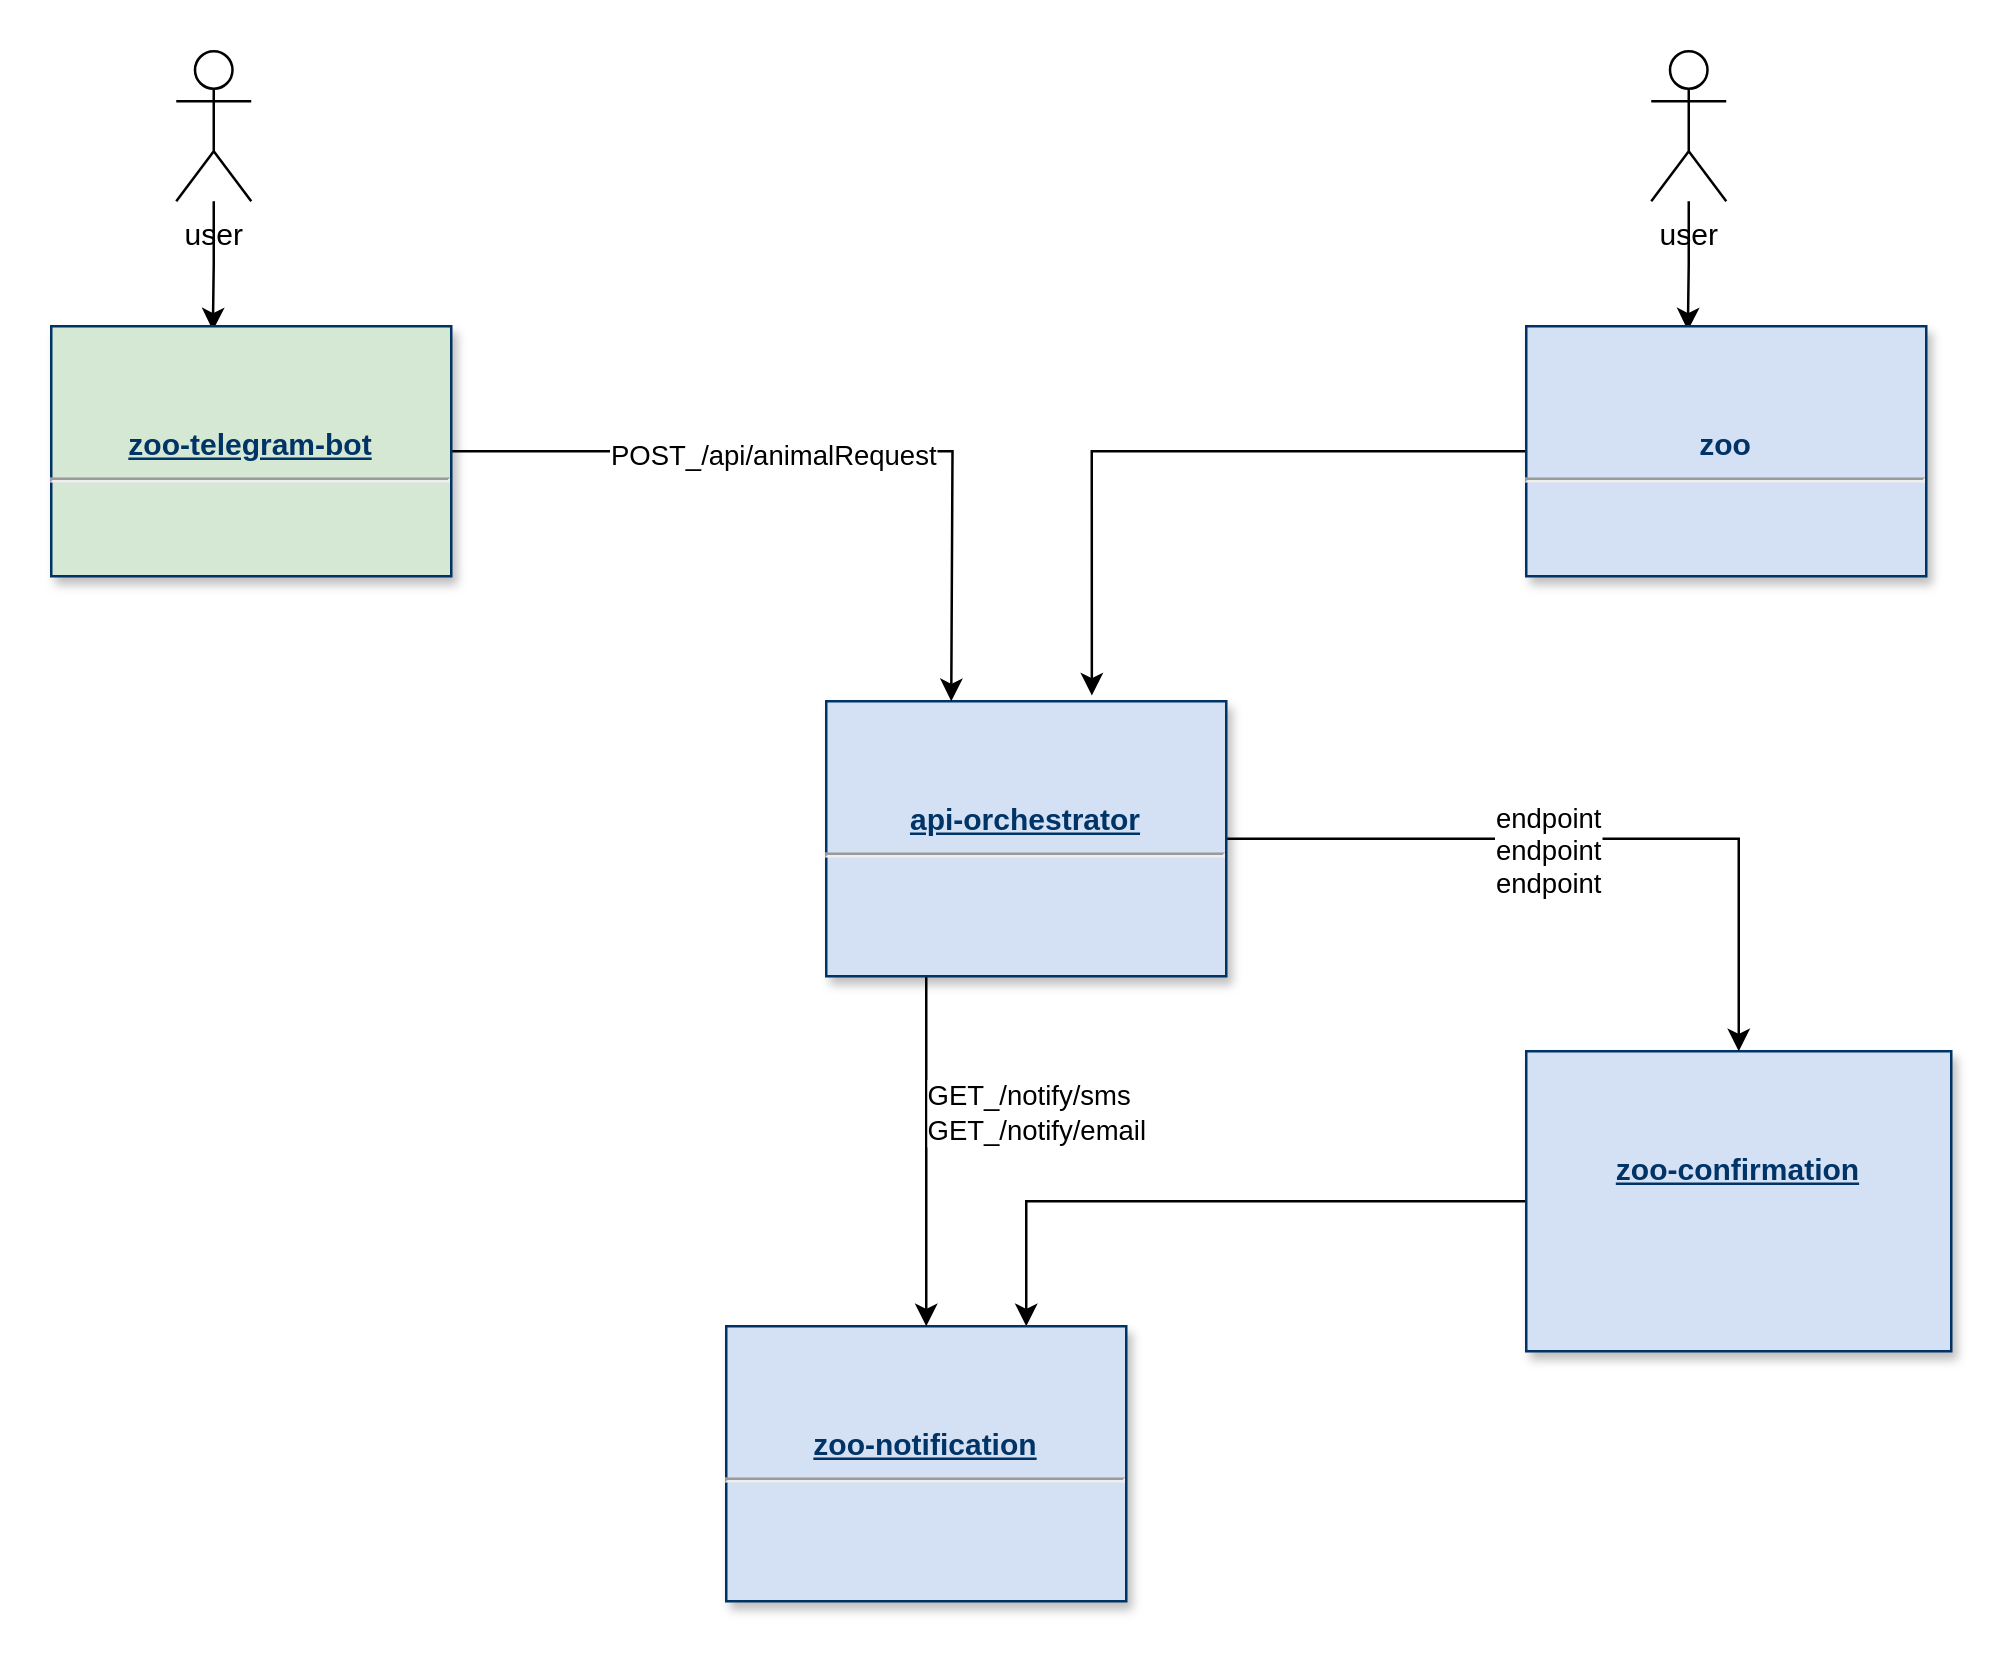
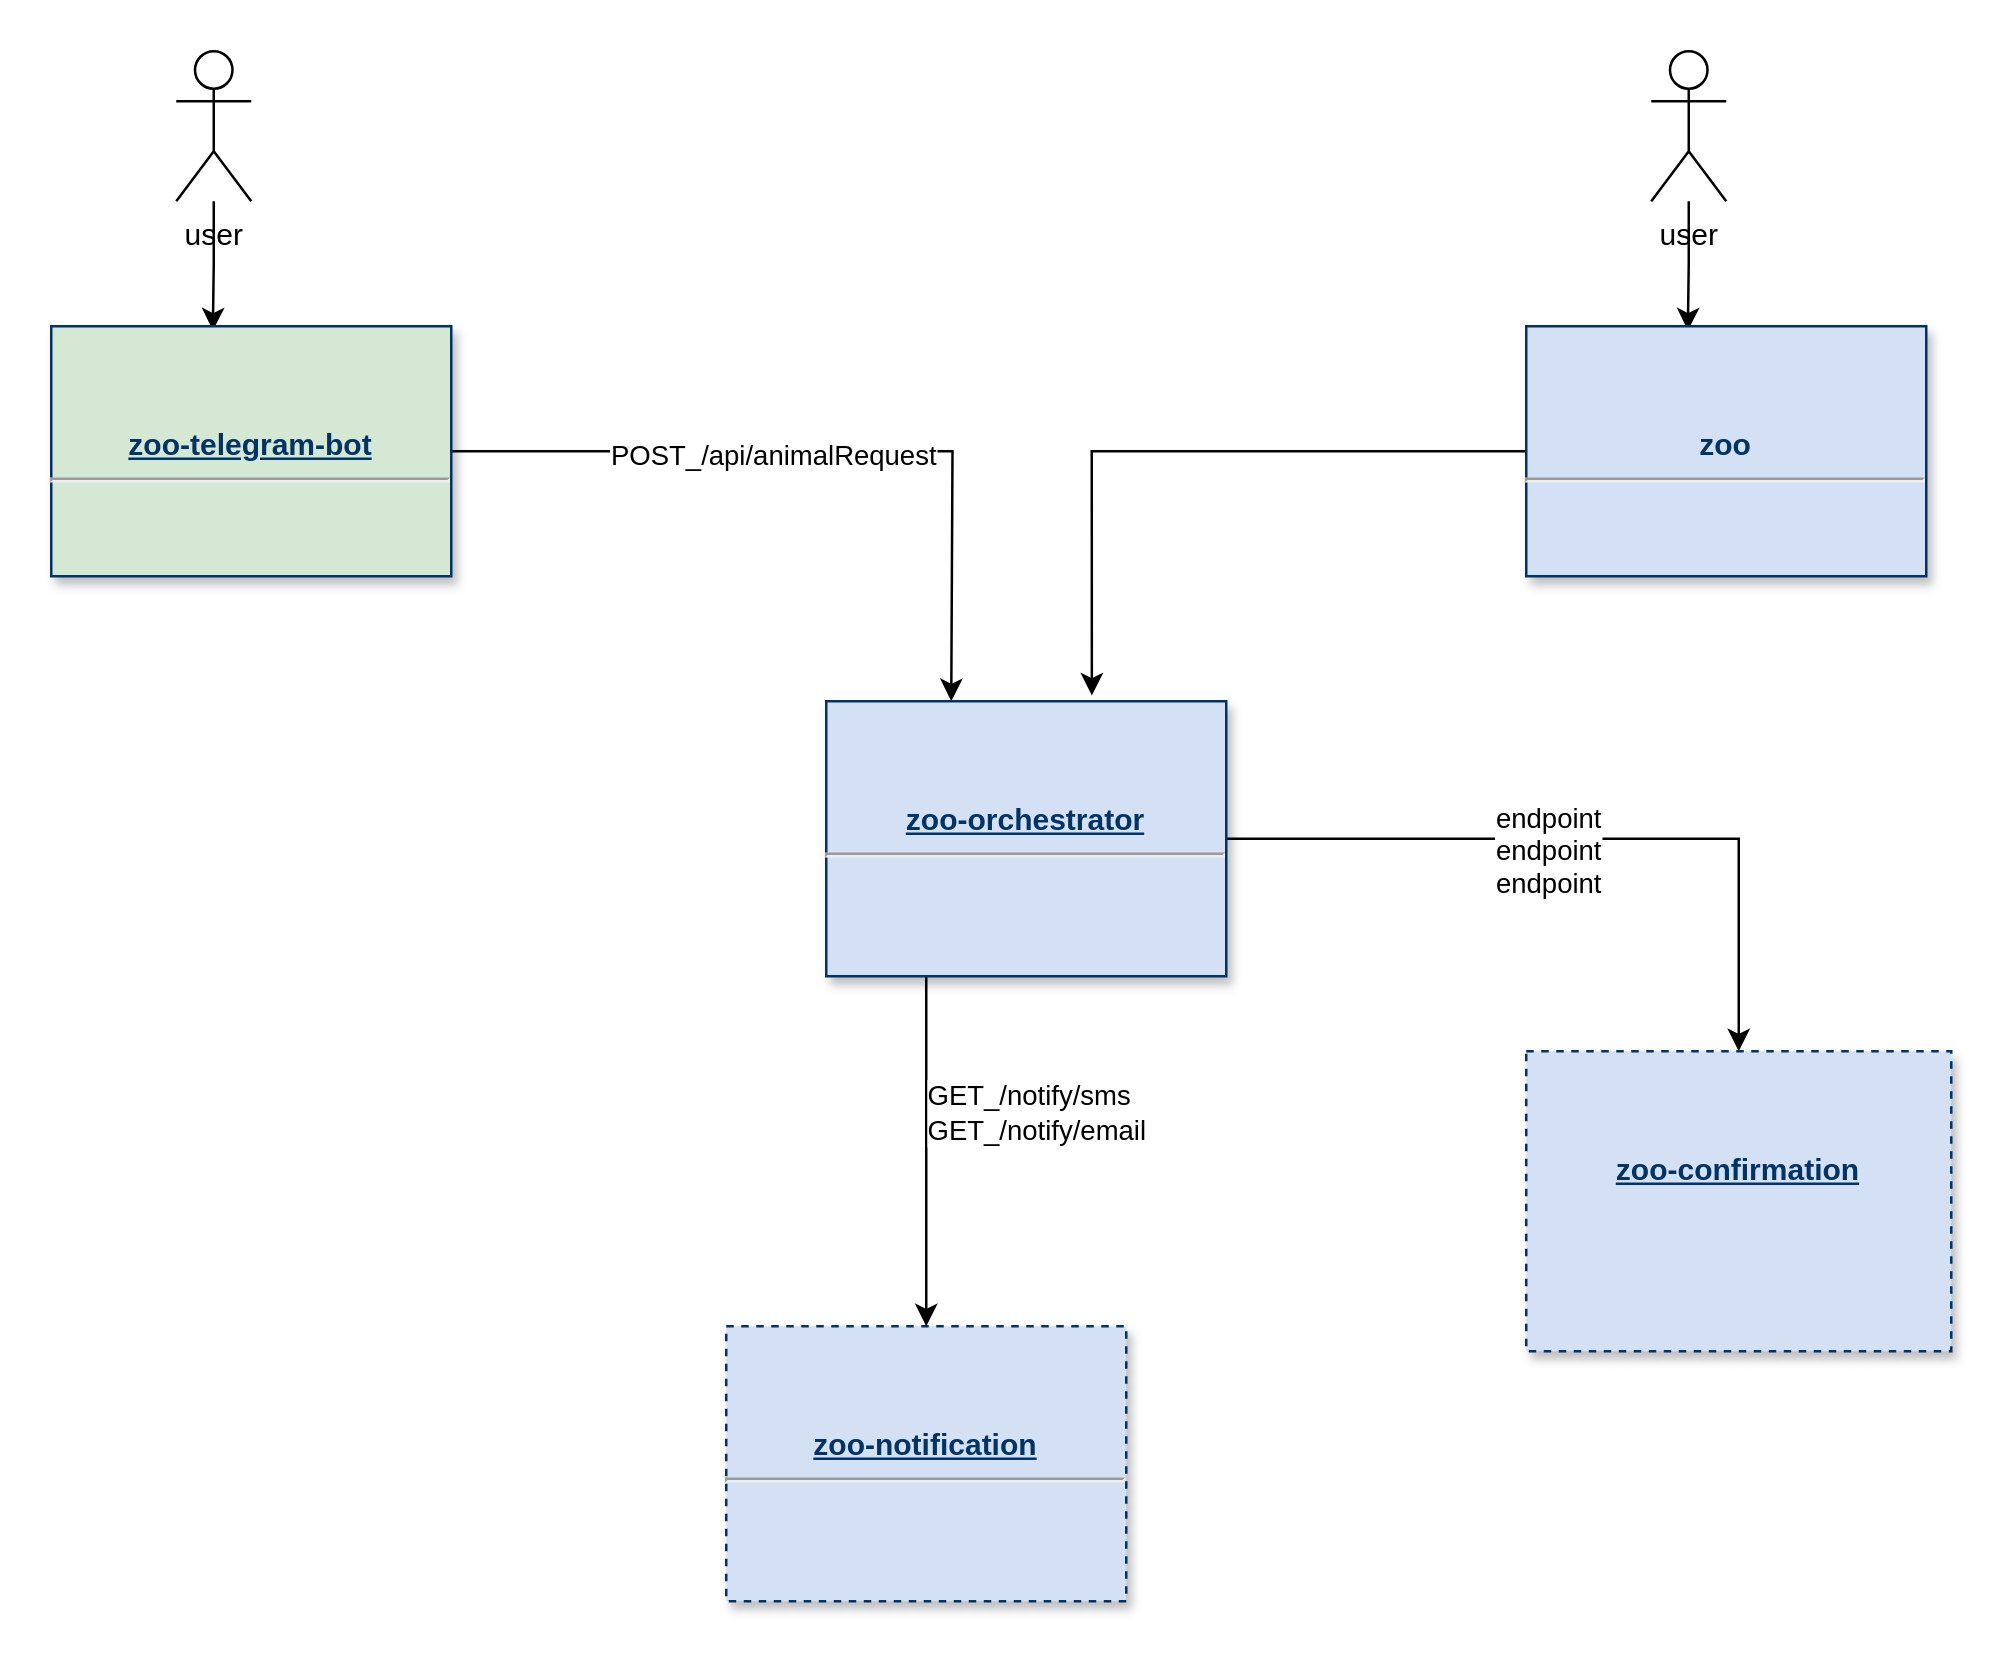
- <mxCell id="9" value="&lt;p style=&quot;margin: 0px ; margin-top: 4px ; text-align: center ; text-decoration: underline&quot;&gt;&lt;strong&gt;&lt;br&gt;&lt;/strong&gt;&lt;/p&gt;&lt;p style=&quot;margin: 0px ; margin-top: 4px ; text-align: center ; text-decoration: underline&quot;&gt;&lt;strong&gt;&lt;br&gt;&lt;/strong&gt;&lt;/p&gt;&lt;p style=&quot;margin: 0px ; margin-top: 4px ; text-align: center ; text-decoration: underline&quot;&gt;&lt;strong&gt;api-orchestrator&lt;/strong&gt;&lt;/p&gt;&lt;hr&gt;&lt;p style=&quot;margin: 0px ; margin-left: 8px&quot;&gt;&lt;br&gt;&lt;/p&gt;" style="verticalAlign=top;align=left;overflow=fill;fontSize=12;fontFamily=Helvetica;html=1;strokeColor=#003366;shadow=1;fillColor=#D4E1F5;fontColor=#003366" parent="1" vertex="1"><mxGeometry x="330" y="280" width="160" height="110" as="geometry" /></mxCell>
+ <mxCell id="9" value="&lt;p style=&quot;margin: 0px ; margin-top: 4px ; text-align: center ; text-decoration: underline&quot;&gt;&lt;strong&gt;&lt;br&gt;&lt;/strong&gt;&lt;/p&gt;&lt;p style=&quot;margin: 0px ; margin-top: 4px ; text-align: center ; text-decoration: underline&quot;&gt;&lt;strong&gt;&lt;br&gt;&lt;/strong&gt;&lt;/p&gt;&lt;p style=&quot;margin: 0px ; margin-top: 4px ; text-align: center ; text-decoration: underline&quot;&gt;&lt;strong&gt;zoo-orchestrator&lt;/strong&gt;&lt;/p&gt;&lt;hr&gt;&lt;p style=&quot;margin: 0px ; margin-left: 8px&quot;&gt;&lt;br&gt;&lt;/p&gt;" style="verticalAlign=top;align=left;overflow=fill;fontSize=12;fontFamily=Helvetica;html=1;strokeColor=#003366;shadow=1;fillColor=#D4E1F5;fontColor=#003366" parent="1" vertex="1"><mxGeometry x="330" y="280" width="160" height="110" as="geometry" /></mxCell>
- <mxCell id="2" style="edgeStyle=orthogonalEdgeStyle;rounded=0;orthogonalLoop=1;jettySize=auto;html=1;entryX=0.75;entryY=0;entryDx=0;entryDy=0;strokeColor=#000000;" parent="1" source="3" target="4" edge="1"><mxGeometry relative="1" as="geometry" /></mxCell>
- <mxCell id="3" value="&lt;p style=&quot;margin: 0px ; margin-top: 4px ; text-align: center ; text-decoration: underline&quot;&gt;&lt;b&gt;&lt;br&gt;&lt;/b&gt;&lt;/p&gt;&lt;p style=&quot;margin: 0px ; margin-top: 4px ; text-align: center ; text-decoration: underline&quot;&gt;&lt;b&gt;&lt;br&gt;&lt;/b&gt;&lt;/p&gt;&lt;p style=&quot;margin: 0px ; margin-top: 4px ; text-align: center ; text-decoration: underline&quot;&gt;&lt;b&gt;zoo-confirmation&lt;/b&gt;&lt;/p&gt;" style="verticalAlign=top;align=left;overflow=fill;fontSize=12;fontFamily=Helvetica;html=1;strokeColor=#003366;shadow=1;fillColor=#D4E1F5;fontColor=#003366" parent="1" vertex="1"><mxGeometry x="610" y="420" width="170" height="120" as="geometry" /></mxCell>
+ <mxCell id="3" value="&lt;p style=&quot;margin: 0px ; margin-top: 4px ; text-align: center ; text-decoration: underline&quot;&gt;&lt;b&gt;&lt;br&gt;&lt;/b&gt;&lt;/p&gt;&lt;p style=&quot;margin: 0px ; margin-top: 4px ; text-align: center ; text-decoration: underline&quot;&gt;&lt;b&gt;&lt;br&gt;&lt;/b&gt;&lt;/p&gt;&lt;p style=&quot;margin: 0px ; margin-top: 4px ; text-align: center ; text-decoration: underline&quot;&gt;&lt;b&gt;zoo-confirmation&lt;/b&gt;&lt;/p&gt;" style="verticalAlign=top;align=left;overflow=fill;fontSize=12;fontFamily=Helvetica;html=1;strokeColor=#003366;shadow=1;fillColor=#D4E1F5;fontColor=#003366;dashed=1;" parent="1" vertex="1"><mxGeometry x="610" y="420" width="170" height="120" as="geometry" /></mxCell>
- <mxCell id="4" value="&lt;p style=&quot;margin: 0px ; margin-top: 4px ; text-align: center ; text-decoration: underline&quot;&gt;&lt;b&gt;&lt;br&gt;&lt;/b&gt;&lt;/p&gt;&lt;p style=&quot;margin: 0px ; margin-top: 4px ; text-align: center ; text-decoration: underline&quot;&gt;&lt;b&gt;&lt;br&gt;&lt;/b&gt;&lt;/p&gt;&lt;p style=&quot;margin: 0px ; margin-top: 4px ; text-align: center ; text-decoration: underline&quot;&gt;&lt;b&gt;zoo-notification&lt;/b&gt;&lt;/p&gt;&lt;hr&gt;&lt;p style=&quot;margin: 0px ; margin-left: 8px&quot;&gt;&lt;br&gt;&lt;/p&gt;" style="verticalAlign=top;align=left;overflow=fill;fontSize=12;fontFamily=Helvetica;html=1;strokeColor=#003366;shadow=1;fillColor=#D4E1F5;fontColor=#003366" parent="1" vertex="1"><mxGeometry x="290" y="530" width="160" height="110" as="geometry" /></mxCell>
+ <mxCell id="4" value="&lt;p style=&quot;margin: 0px ; margin-top: 4px ; text-align: center ; text-decoration: underline&quot;&gt;&lt;b&gt;&lt;br&gt;&lt;/b&gt;&lt;/p&gt;&lt;p style=&quot;margin: 0px ; margin-top: 4px ; text-align: center ; text-decoration: underline&quot;&gt;&lt;b&gt;&lt;br&gt;&lt;/b&gt;&lt;/p&gt;&lt;p style=&quot;margin: 0px ; margin-top: 4px ; text-align: center ; text-decoration: underline&quot;&gt;&lt;b&gt;zoo-notification&lt;/b&gt;&lt;/p&gt;&lt;hr&gt;&lt;p style=&quot;margin: 0px ; margin-left: 8px&quot;&gt;&lt;br&gt;&lt;/p&gt;" style="verticalAlign=top;align=left;overflow=fill;fontSize=12;fontFamily=Helvetica;html=1;strokeColor=#003366;shadow=1;fillColor=#D4E1F5;fontColor=#003366;dashed=1;" parent="1" vertex="1"><mxGeometry x="290" y="530" width="160" height="110" as="geometry" /></mxCell>
